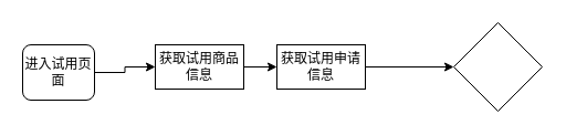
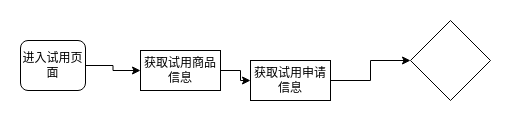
- <mxCell id="5" value="获取试用商品信息" style="rounded=0;whiteSpace=wrap;html=1;" vertex="1" parent="1"><mxGeometry x="140" y="40" width="80" height="40" as="geometry" /></mxCell>
+ <mxCell id="5" value="获取试用商品信息" style="rounded=0;whiteSpace=wrap;html=1;" vertex="1" parent="1"><mxGeometry x="140" y="50" width="80" height="40" as="geometry" /></mxCell>
- <mxCell id="7" value="获取试用申请信息" style="rounded=0;whiteSpace=wrap;html=1;" vertex="1" parent="1"><mxGeometry x="250" y="40" width="80" height="40" as="geometry" /></mxCell>
+ <mxCell id="7" value="获取试用申请信息" style="rounded=0;whiteSpace=wrap;html=1;" vertex="1" parent="1"><mxGeometry x="250" y="60" width="80" height="40" as="geometry" /></mxCell>
